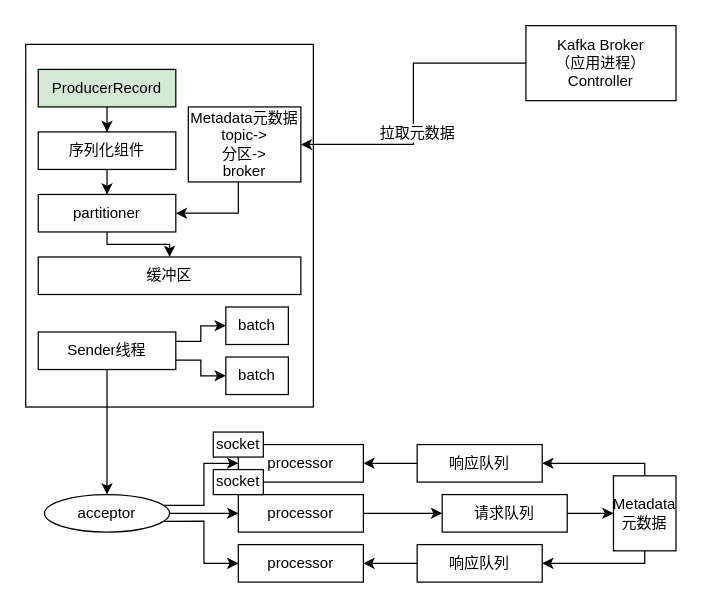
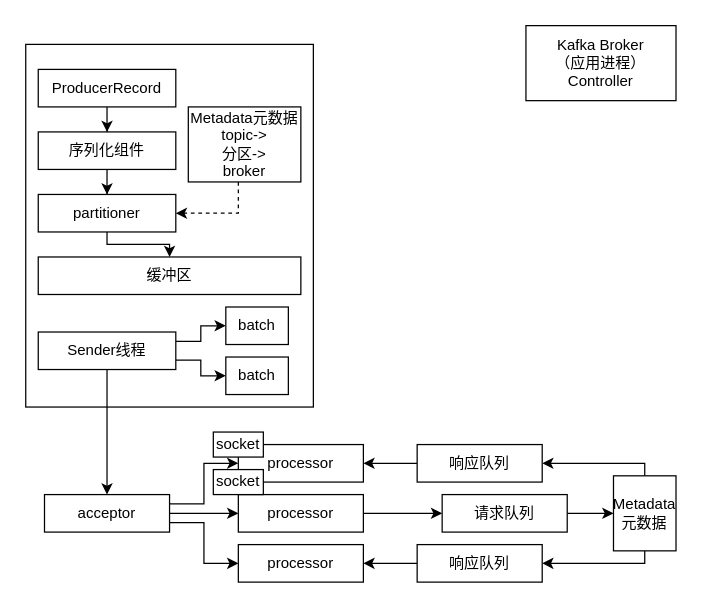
- <mxCell id="4" value="ProducerRecord" style="rounded=0;whiteSpace=wrap;html=1;fillColor=#d5e8d4;" vertex="1" parent="1"><mxGeometry x="30" y="55" width="110" height="30" as="geometry" /></mxCell>
+ <mxCell id="4" value="ProducerRecord" style="rounded=0;whiteSpace=wrap;html=1;" vertex="1" parent="1"><mxGeometry x="30" y="55" width="110" height="30" as="geometry" /></mxCell>
- <mxCell id="18" style="edgeStyle=orthogonalEdgeStyle;rounded=0;orthogonalLoop=1;jettySize=auto;html=1;entryX=1;entryY=0.5;entryDx=0;entryDy=0;" edge="1" parent="1" source="20" target="11"><mxGeometry relative="1" as="geometry" /></mxCell>
- <mxCell id="19" value="拉取元数据" style="text;html=1;align=center;verticalAlign=middle;resizable=0;points=[];labelBackgroundColor=#ffffff;" vertex="1" connectable="0" parent="18"><mxGeometry x="0.182" y="2" relative="1" as="geometry"><mxPoint as="offset" /></mxGeometry></mxCell>
- <mxCell id="10" style="edgeStyle=orthogonalEdgeStyle;rounded=0;orthogonalLoop=1;jettySize=auto;html=1;entryX=1;entryY=0.5;entryDx=0;entryDy=0;" edge="1" parent="1" source="11" target="8"><mxGeometry relative="1" as="geometry"><Array as="points"><mxPoint x="190" y="170" /></Array></mxGeometry></mxCell>
+ <mxCell id="10" style="edgeStyle=orthogonalEdgeStyle;rounded=0;orthogonalLoop=1;jettySize=auto;html=1;entryX=1;entryY=0.5;entryDx=0;entryDy=0;dashed=1;" edge="1" parent="1" source="11" target="8"><mxGeometry relative="1" as="geometry"><Array as="points"><mxPoint x="190" y="170" /></Array></mxGeometry></mxCell>
- <mxCell id="24" value="acceptor" style="ellipse;whiteSpace=wrap;html=1;" vertex="1" parent="1"><mxGeometry x="35" y="395" width="100" height="30" as="geometry" /></mxCell>
+ <mxCell id="24" value="acceptor" style="rounded=0;whiteSpace=wrap;html=1;" vertex="1" parent="1"><mxGeometry x="35" y="395" width="100" height="30" as="geometry" /></mxCell>
